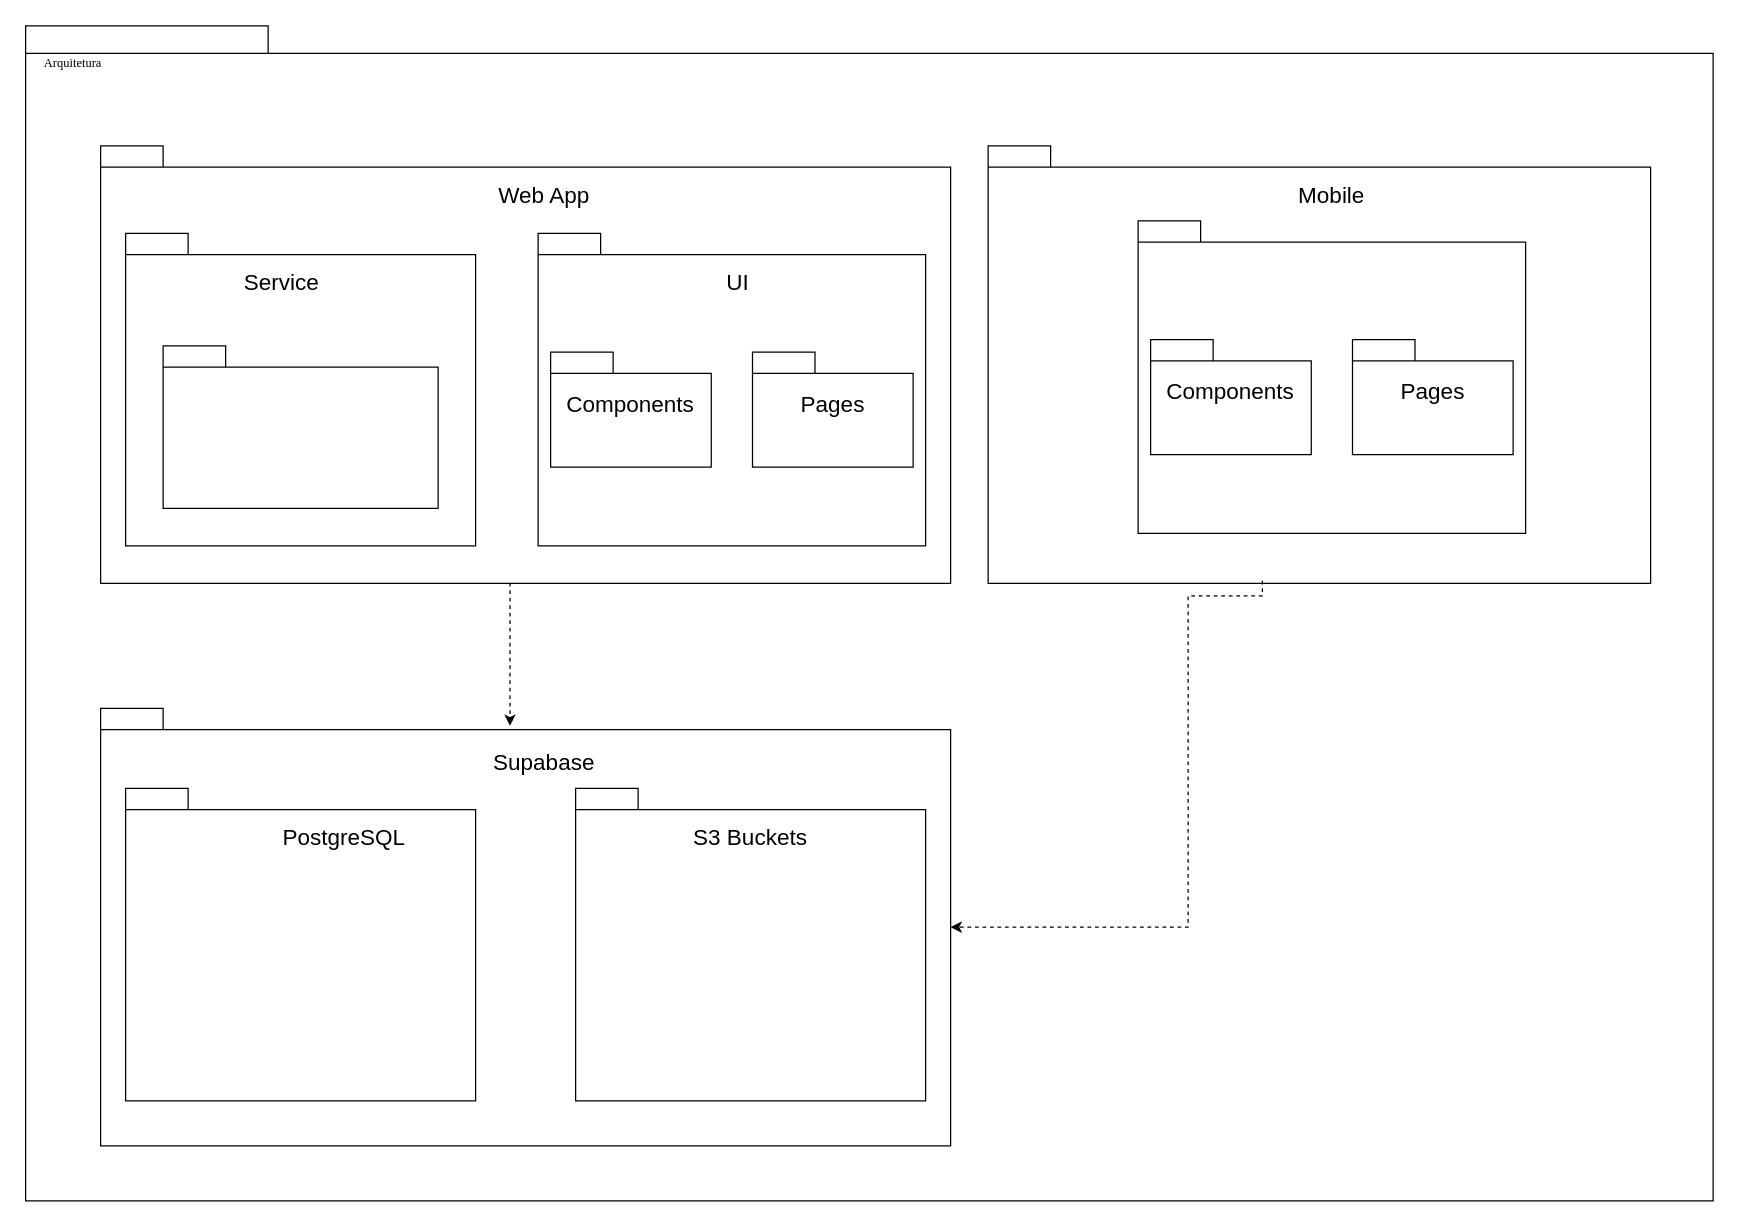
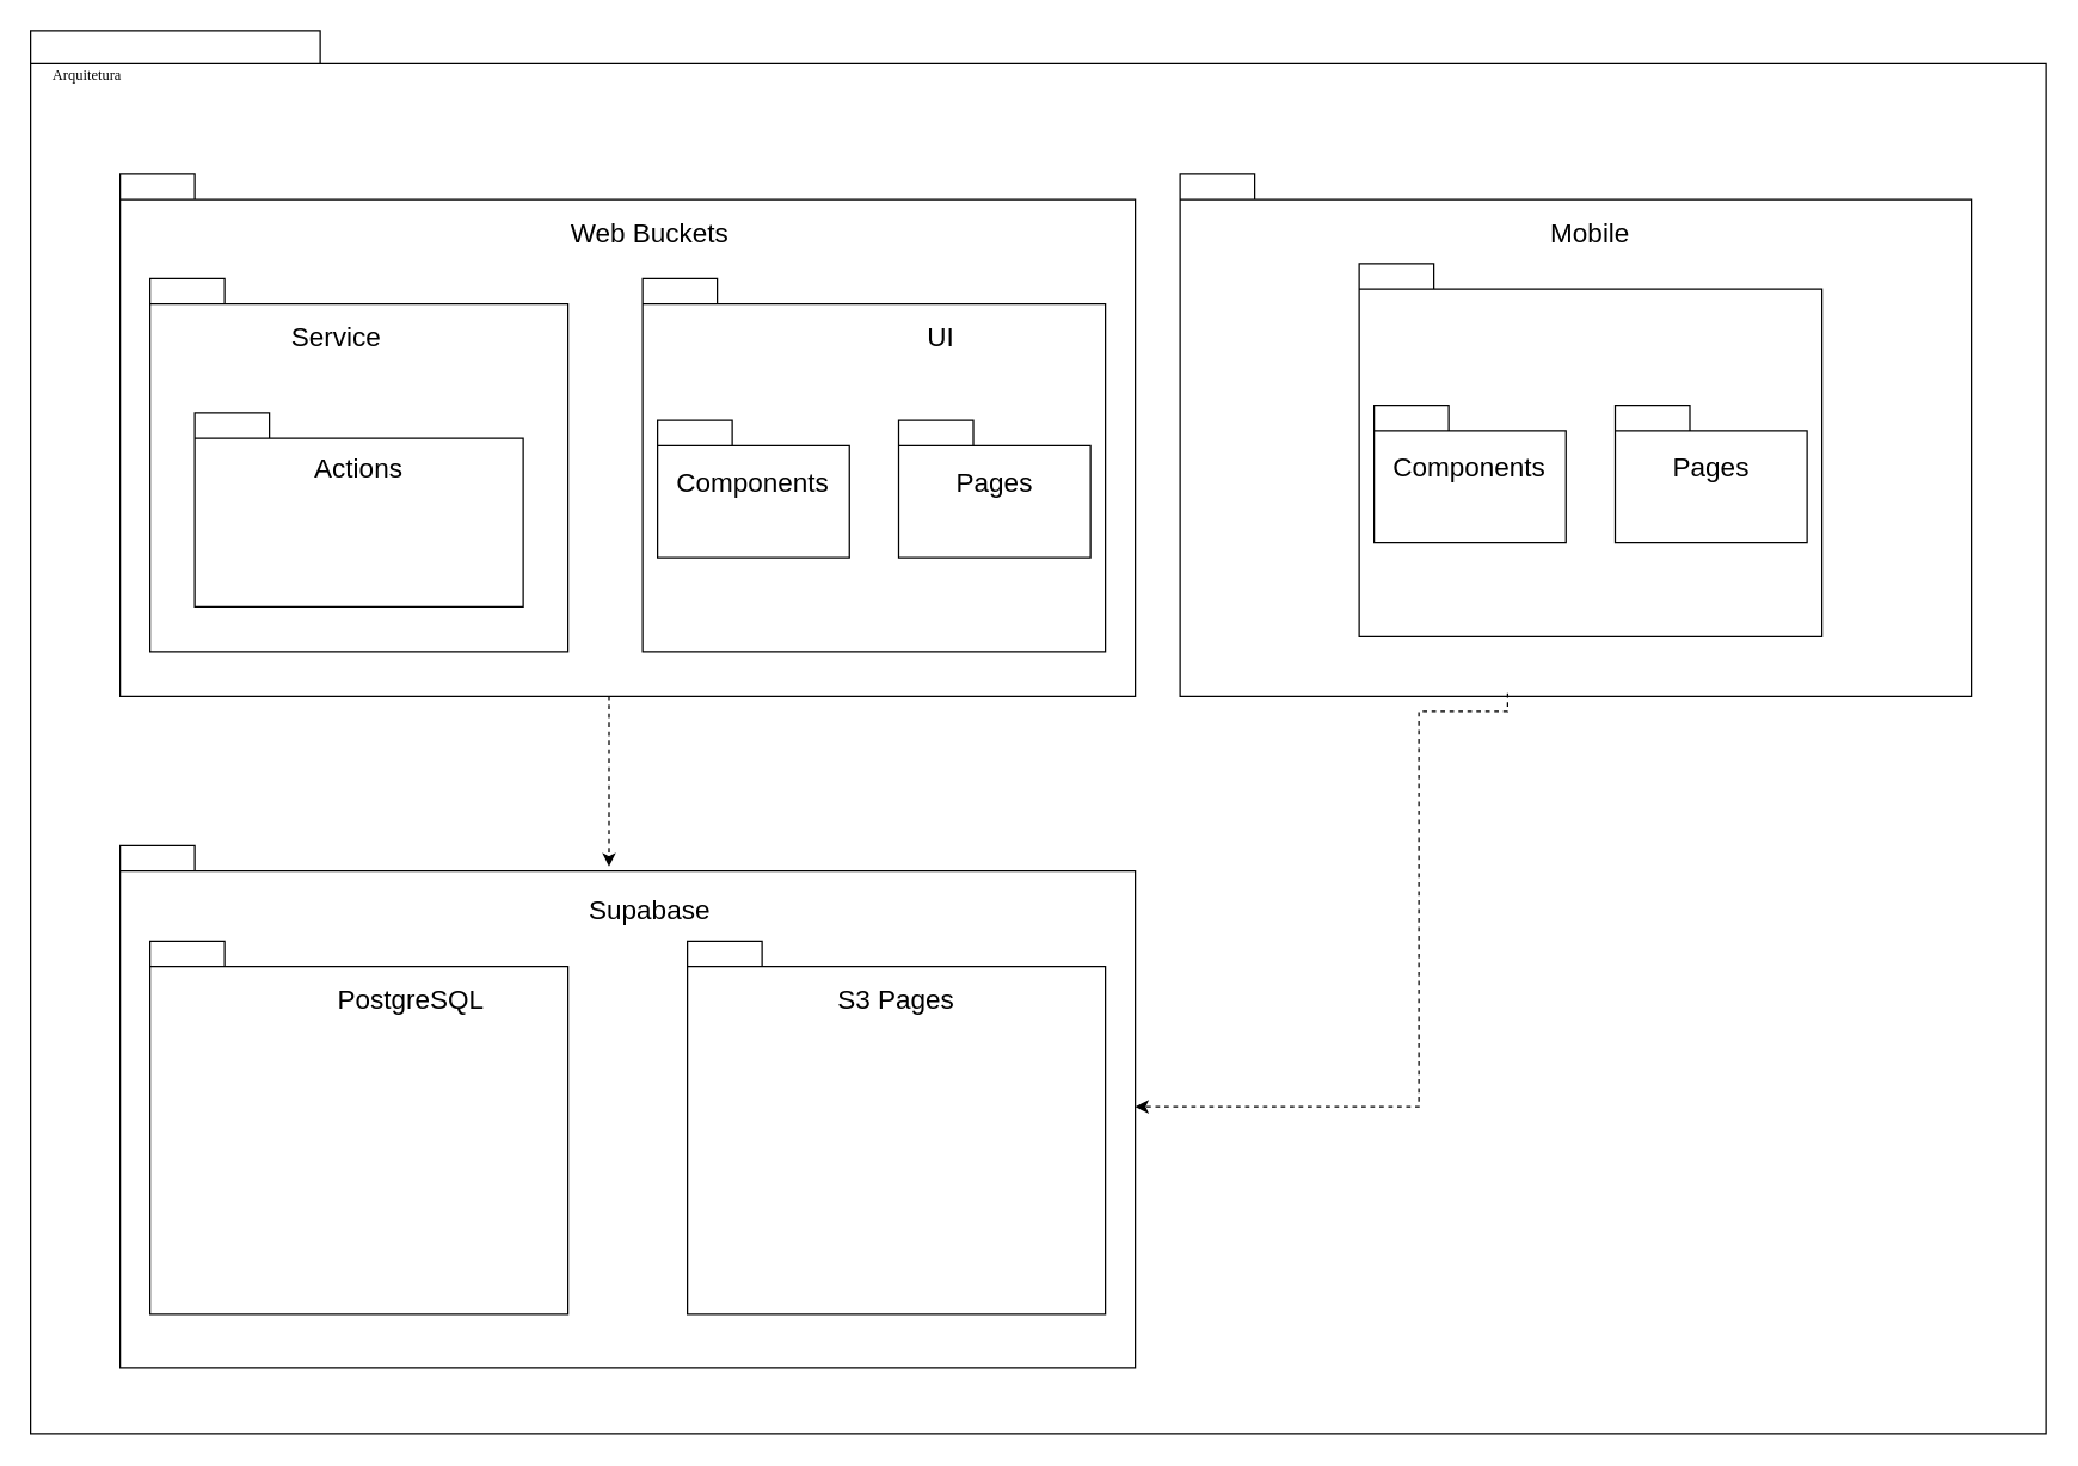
- <mxCell id="6" value="&lt;span style=&quot;font-size: 18px;&quot;&gt;Web App&lt;/span&gt;" style="text;html=1;align=center;verticalAlign=middle;whiteSpace=wrap;rounded=0;" vertex="1" parent="1"><mxGeometry x="380" y="126" width="110" height="60" as="geometry" /></mxCell>
+ <mxCell id="6" value="&lt;span style=&quot;font-size: 18px;&quot;&gt;Web Buckets&lt;/span&gt;" style="text;html=1;align=center;verticalAlign=middle;whiteSpace=wrap;rounded=0;" vertex="1" parent="1"><mxGeometry x="380" y="126" width="110" height="60" as="geometry" /></mxCell>
- <mxCell id="10" value="&lt;font style=&quot;font-size: 18px;&quot;&gt;UI&lt;/font&gt;" style="text;html=1;align=center;verticalAlign=middle;whiteSpace=wrap;rounded=0;" vertex="1" parent="1"><mxGeometry x="535" y="196" width="110" height="60" as="geometry" /></mxCell>
+ <mxCell id="10" value="&lt;font style=&quot;font-size: 18px;&quot;&gt;UI&lt;/font&gt;" style="text;html=1;align=center;verticalAlign=middle;whiteSpace=wrap;rounded=0;" vertex="1" parent="1"><mxGeometry x="575" y="196" width="110" height="60" as="geometry" /></mxCell>
+ <mxCell id="12" value="&lt;font style=&quot;font-size: 18px;&quot;&gt;Actions&lt;/font&gt;" style="text;html=1;align=center;verticalAlign=middle;whiteSpace=wrap;rounded=0;" vertex="1" parent="1"><mxGeometry x="185" y="284" width="110" height="60" as="geometry" /></mxCell>
- <mxCell id="22" value="&lt;span style=&quot;font-size: 18px;&quot;&gt;S3 Buckets&lt;/span&gt;" style="text;html=1;align=center;verticalAlign=middle;whiteSpace=wrap;rounded=0;" vertex="1" parent="1"><mxGeometry x="545" y="640" width="110" height="60" as="geometry" /></mxCell>
+ <mxCell id="22" value="&lt;span style=&quot;font-size: 18px;&quot;&gt;S3 Pages&lt;/span&gt;" style="text;html=1;align=center;verticalAlign=middle;whiteSpace=wrap;rounded=0;" vertex="1" parent="1"><mxGeometry x="545" y="640" width="110" height="60" as="geometry" /></mxCell>
